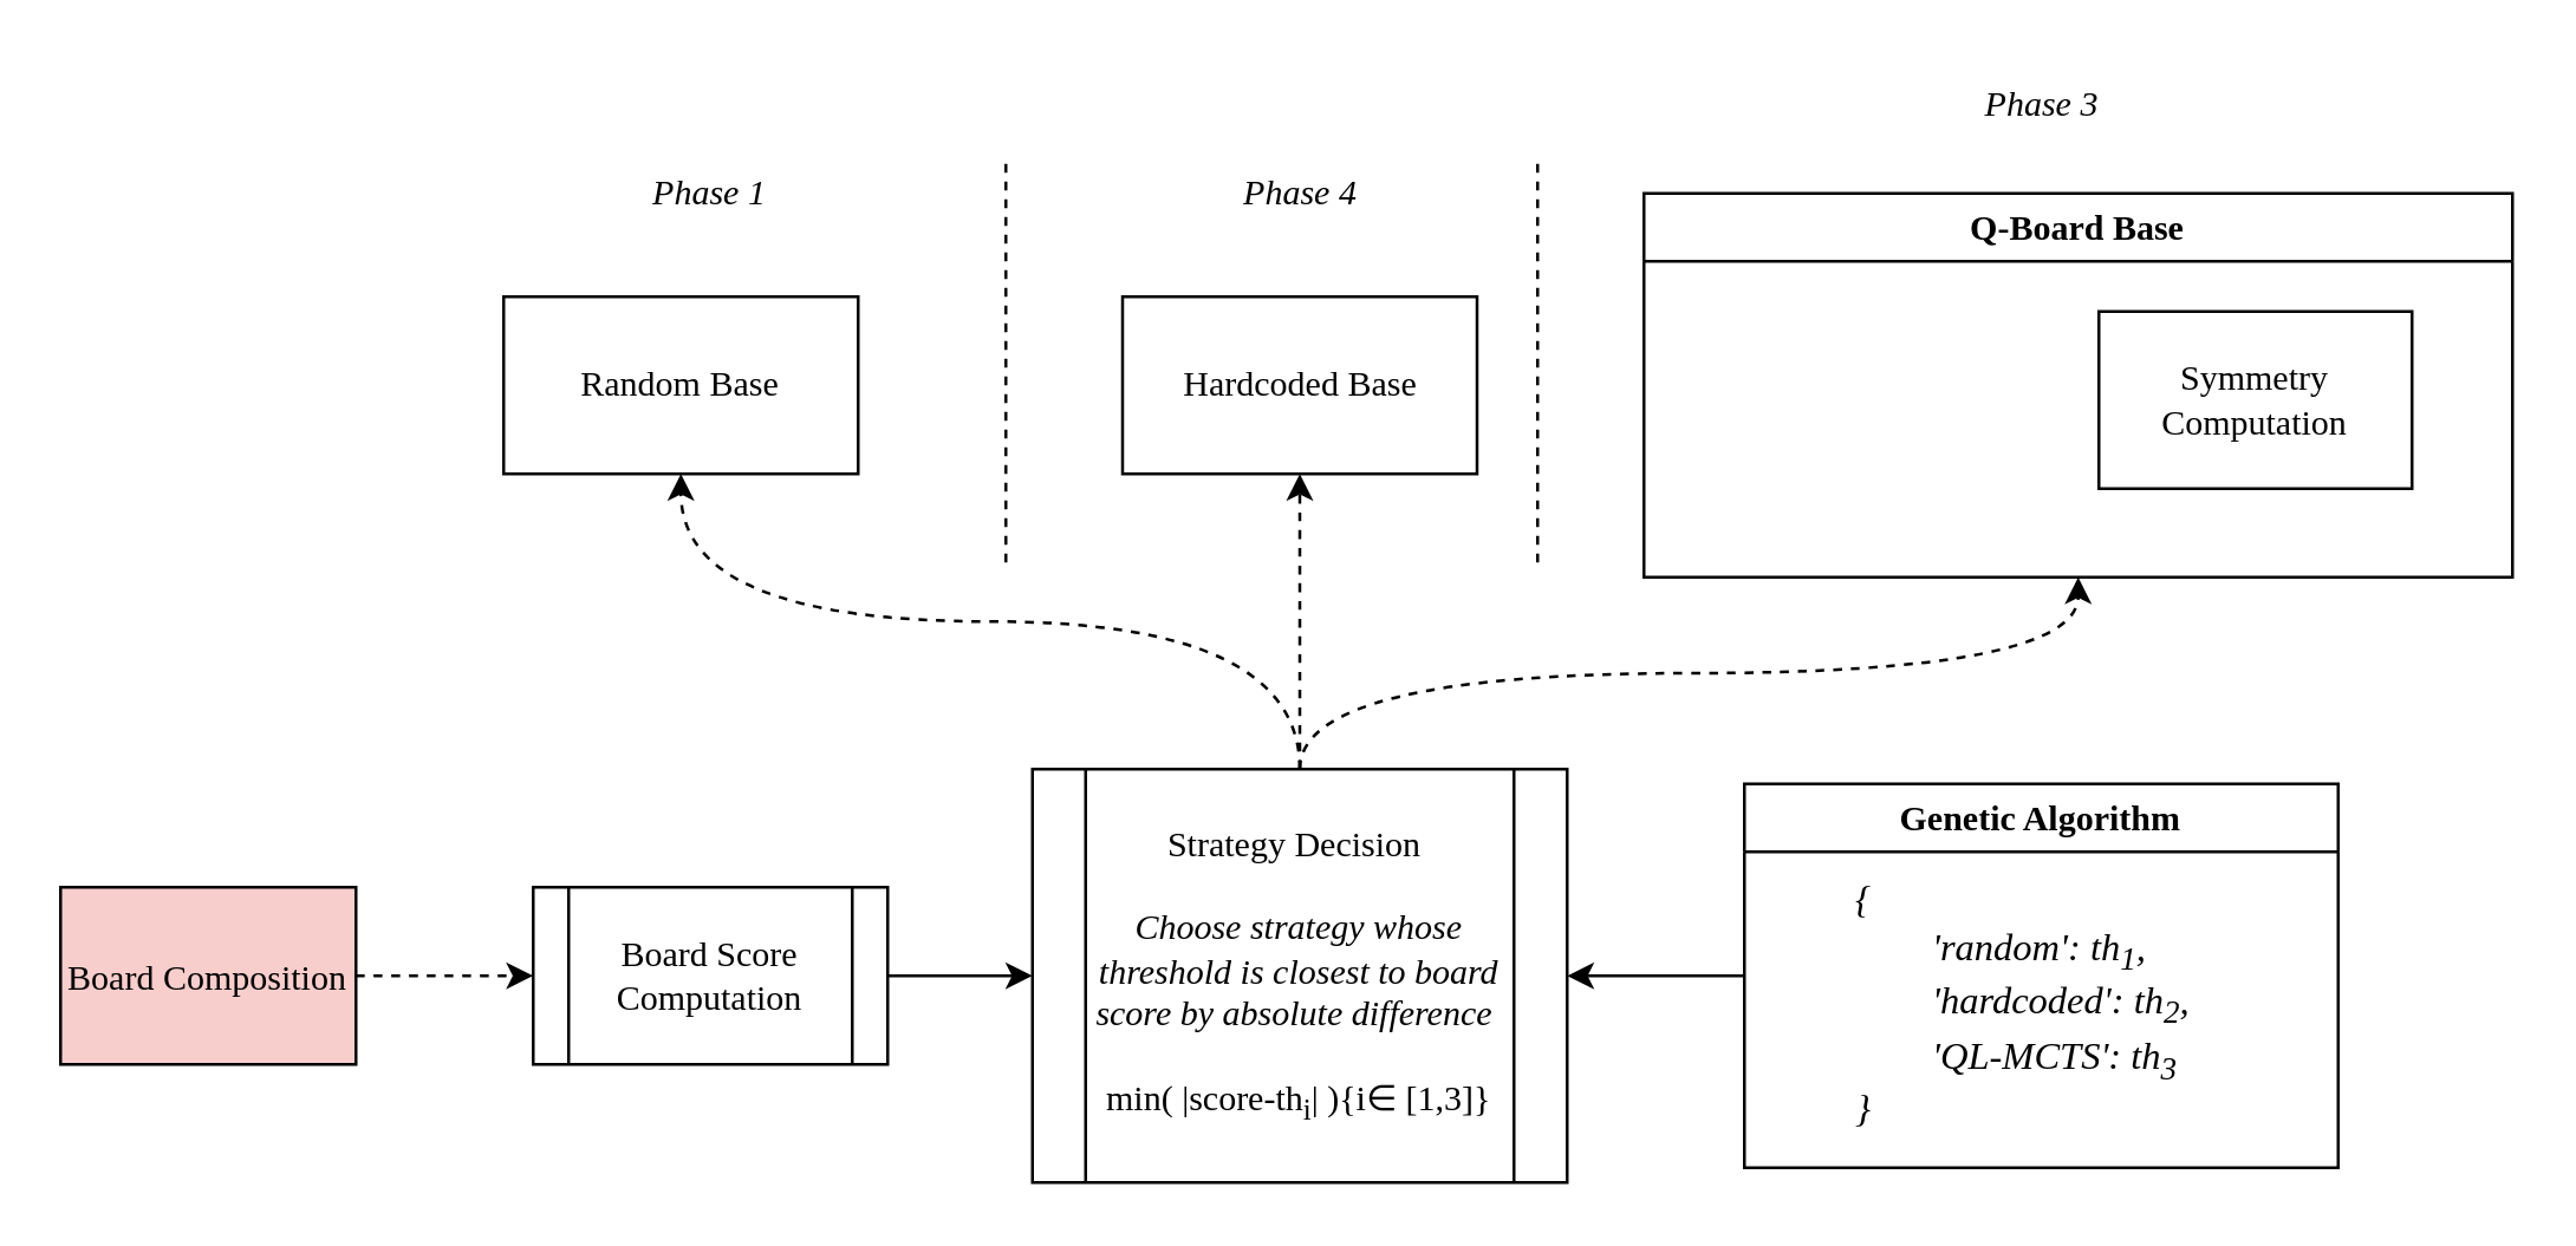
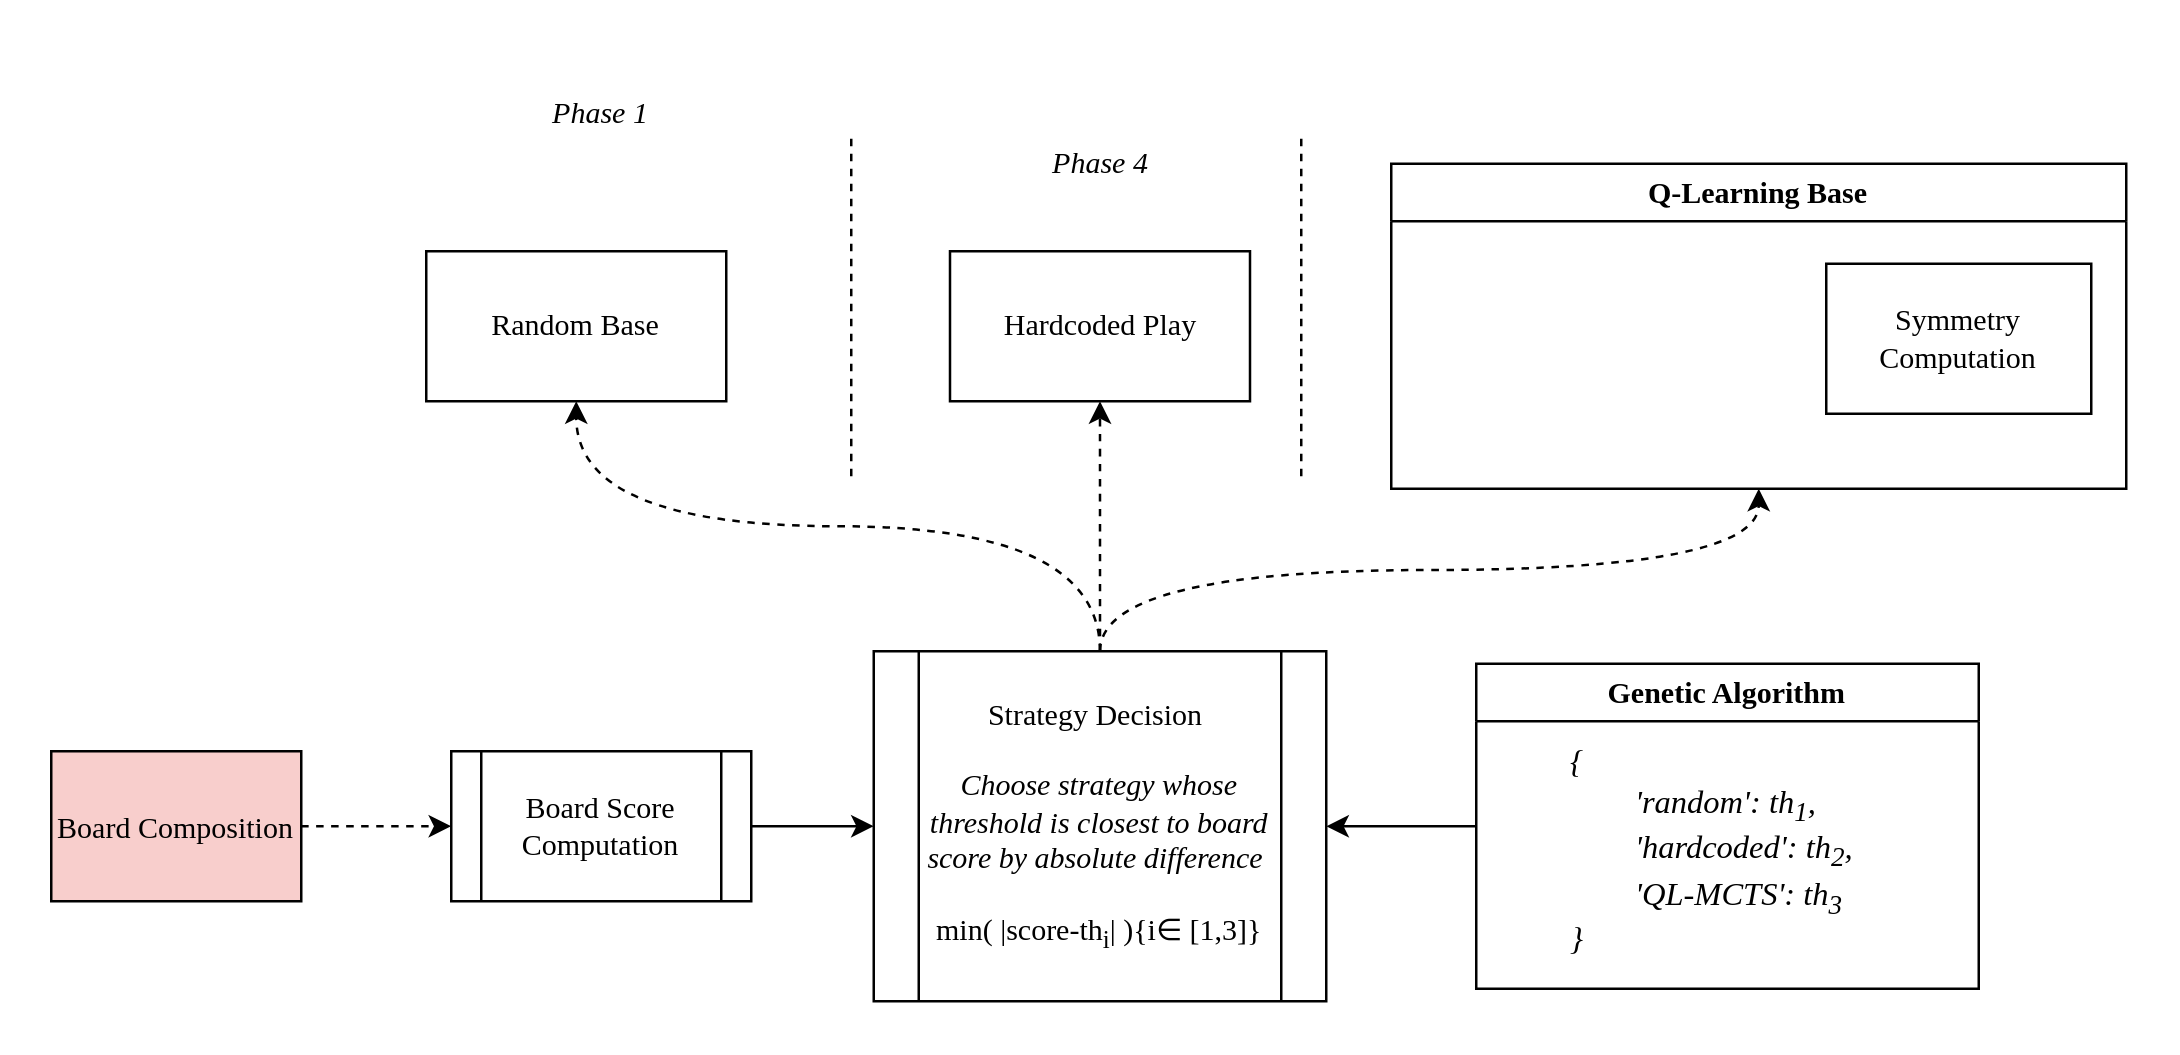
- <mxCell id="21" value="&lt;i&gt;Phase 3&lt;/i&gt;" style="text;html=1;strokeColor=none;fillColor=none;align=center;verticalAlign=middle;whiteSpace=wrap;rounded=0;fontSize=12;fontFamily=DM Sans;" vertex="1" parent="1"><mxGeometry x="660.5" y="20" width="60" height="30" as="geometry" /></mxCell>
- <mxCell id="19" value="&lt;i&gt;Phase 1&lt;/i&gt;" style="text;html=1;strokeColor=none;fillColor=none;align=center;verticalAlign=middle;whiteSpace=wrap;rounded=0;fontSize=12;fontFamily=DM Sans;" vertex="1" parent="1"><mxGeometry x="210" y="50" width="60" height="30" as="geometry" /></mxCell>
+ <mxCell id="19" value="&lt;i&gt;Phase 1&lt;/i&gt;" style="text;html=1;strokeColor=none;fillColor=none;align=center;verticalAlign=middle;whiteSpace=wrap;rounded=0;fontSize=12;fontFamily=DM Sans;" vertex="1" parent="1"><mxGeometry x="210" y="30" width="60" height="30" as="geometry" /></mxCell>
- <mxCell id="4" value="Q-Board Base" style="swimlane;whiteSpace=wrap;html=1;fontFamily=DM Sans;fontSource=https%3A%2F%2Ffonts.googleapis.com%2Fcss%3Ffamily%3DDM%2BSans;" vertex="1" parent="1"><mxGeometry x="556" y="65" width="294" height="130" as="geometry" /></mxCell>
+ <mxCell id="4" value="Q-Learning Base" style="swimlane;whiteSpace=wrap;html=1;fontFamily=DM Sans;fontSource=https%3A%2F%2Ffonts.googleapis.com%2Fcss%3Ffamily%3DDM%2BSans;" vertex="1" parent="1"><mxGeometry x="556" y="65" width="294" height="130" as="geometry" /></mxCell>
- <mxCell id="3" value="Hardcoded Base" style="rounded=0;whiteSpace=wrap;html=1;fontFamily=DM Sans;fontSource=https%3A%2F%2Ffonts.googleapis.com%2Fcss%3Ffamily%3DDM%2BSans;" vertex="1" parent="1"><mxGeometry x="379.5" y="100" width="120" height="60" as="geometry" /></mxCell>
+ <mxCell id="3" value="Hardcoded Play" style="rounded=0;whiteSpace=wrap;html=1;fontFamily=DM Sans;fontSource=https%3A%2F%2Ffonts.googleapis.com%2Fcss%3Ffamily%3DDM%2BSans;" vertex="1" parent="1"><mxGeometry x="379.5" y="100" width="120" height="60" as="geometry" /></mxCell>
- <mxCell id="5" value="Symmetry Computation" style="rounded=0;whiteSpace=wrap;html=1;fontFamily=DM Sans;fontSource=https%3A%2F%2Ffonts.googleapis.com%2Fcss%3Ffamily%3DDM%2BSans;" vertex="1" parent="4"><mxGeometry x="154" y="40" width="106" height="60" as="geometry" /></mxCell>
+ <mxCell id="5" value="Symmetry Computation" style="rounded=0;whiteSpace=wrap;html=1;fontFamily=DM Sans;fontSource=https%3A%2F%2Ffonts.googleapis.com%2Fcss%3Ffamily%3DDM%2BSans;" vertex="1" parent="4"><mxGeometry x="174" y="40" width="106" height="60" as="geometry" /></mxCell>
